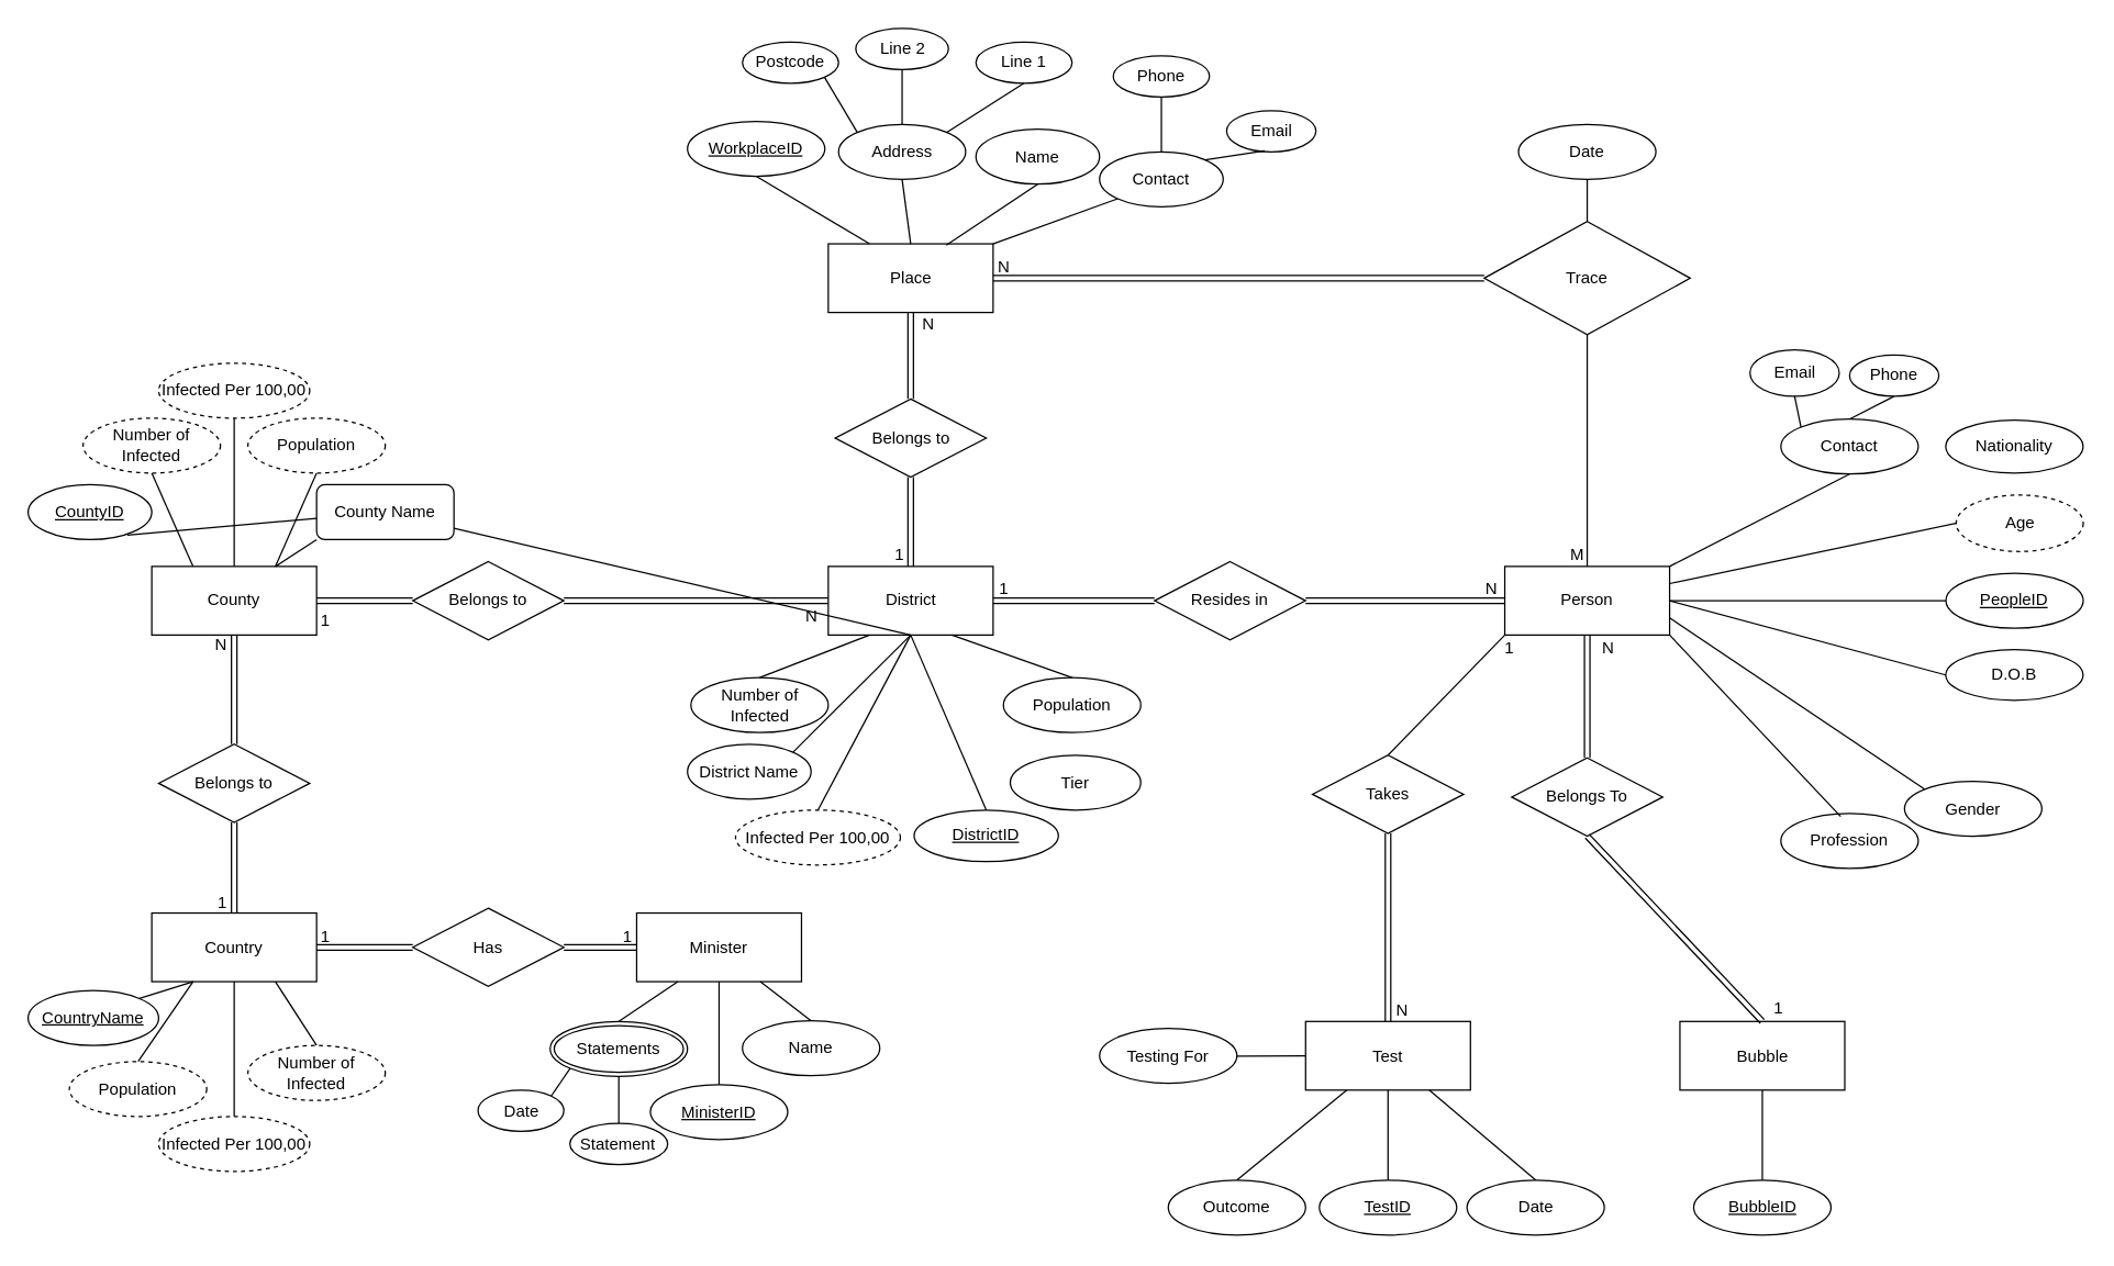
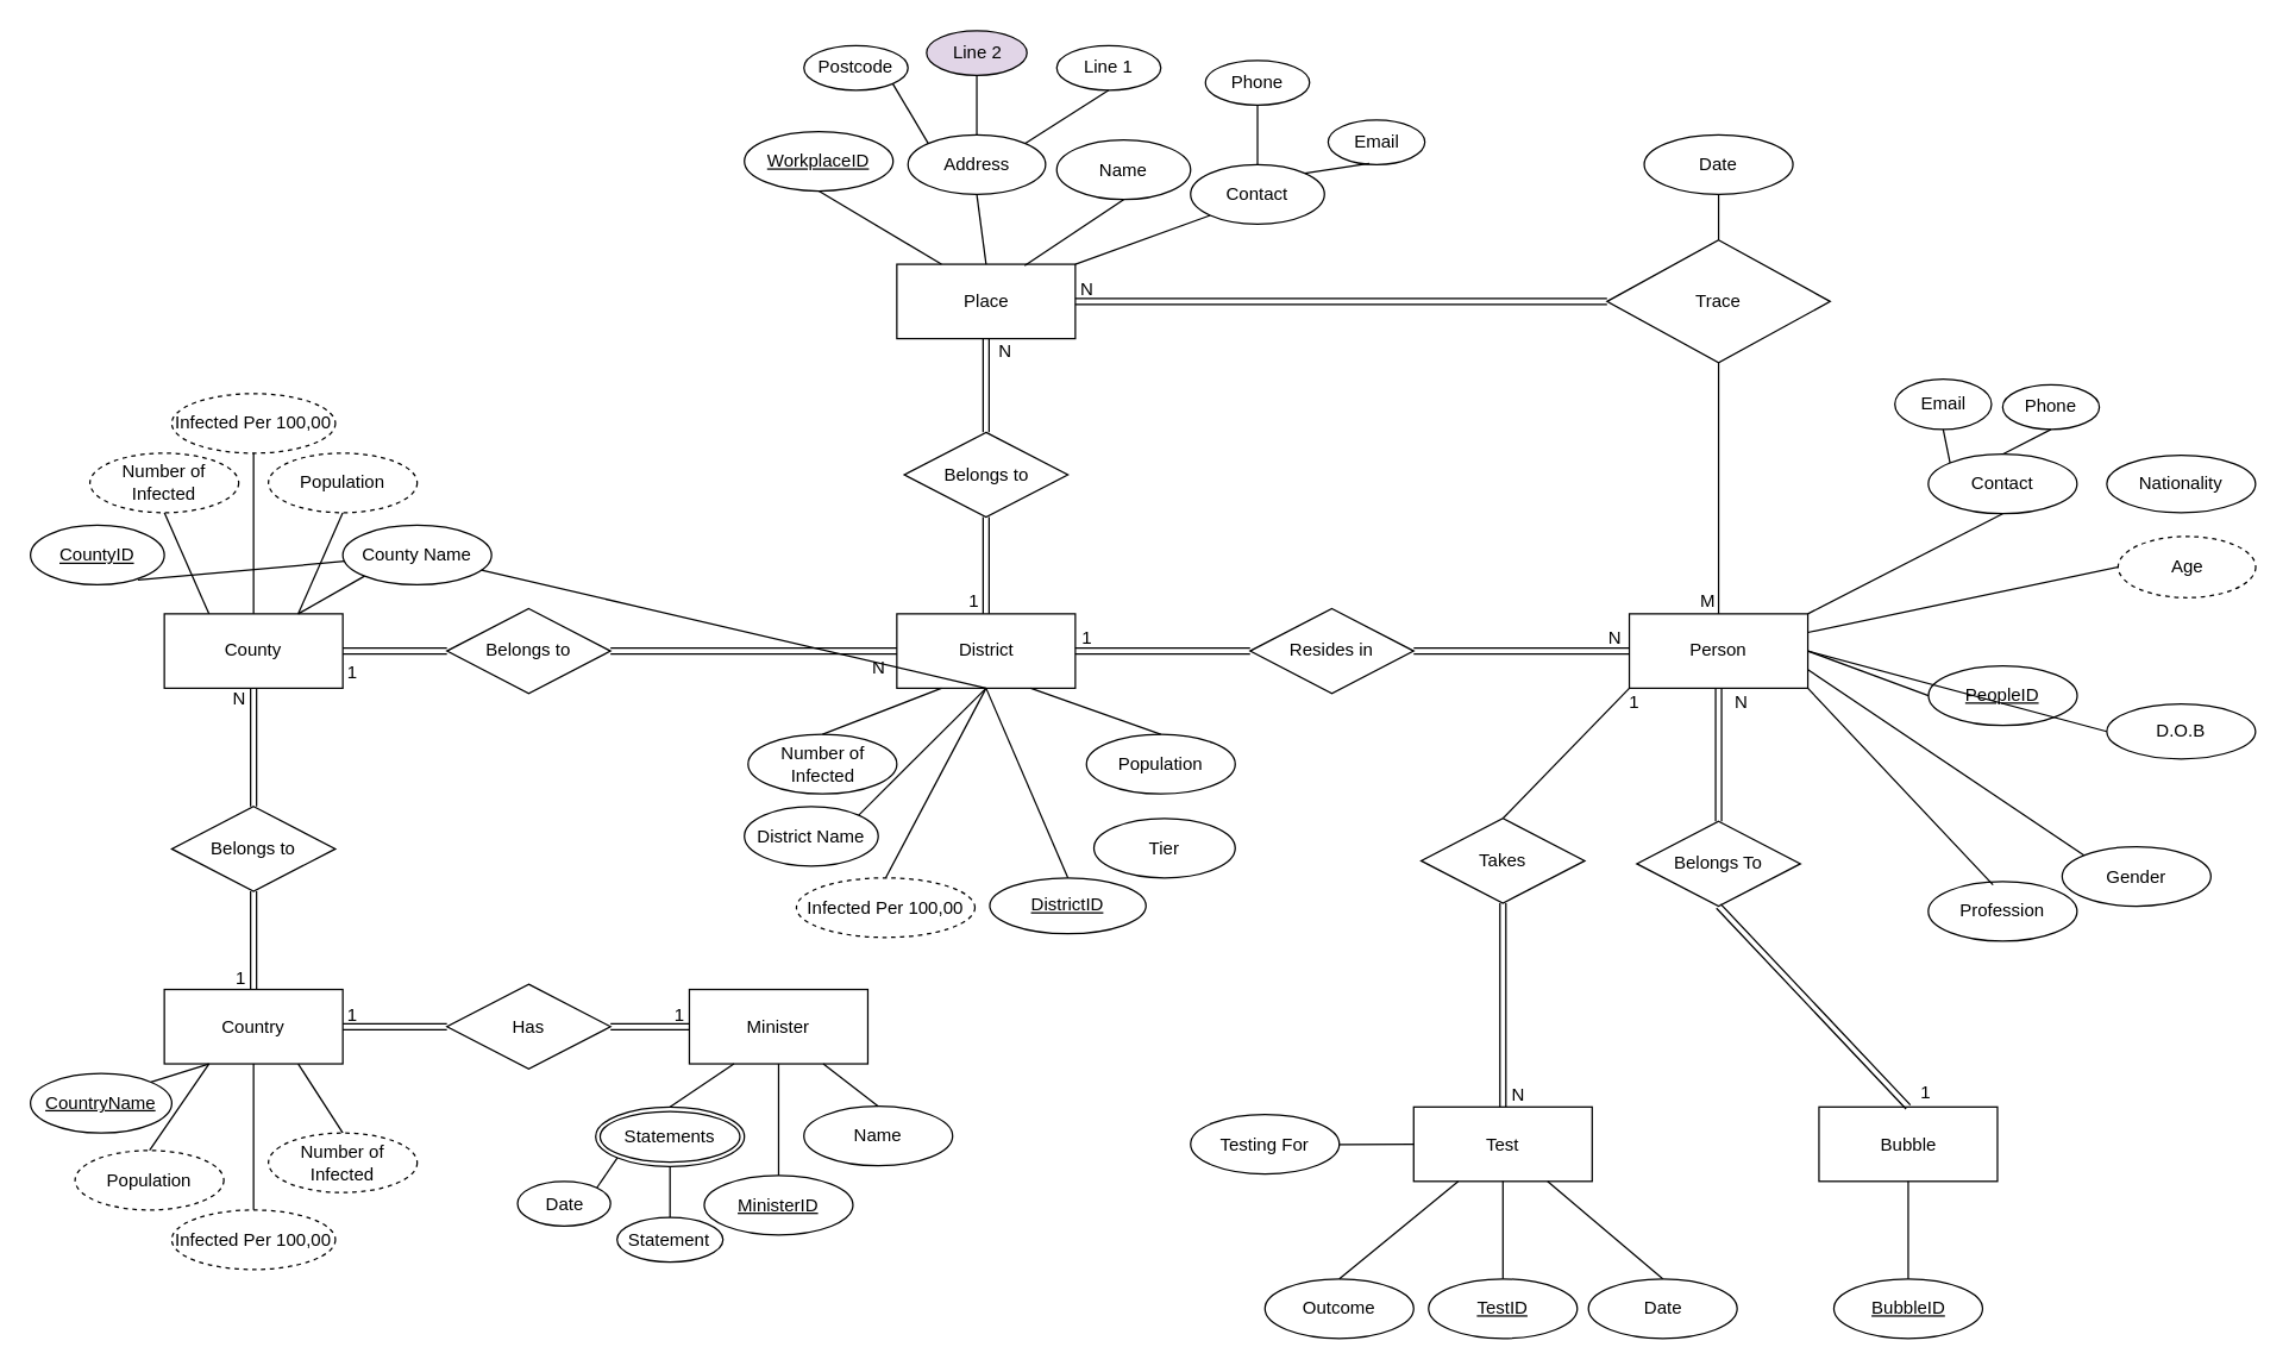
- <mxCell id="34" value="Line 2" style="ellipse;whiteSpace=wrap;html=1;" parent="1" vertex="1"><mxGeometry x="622.5" y="20" width="67.5" height="30" as="geometry" /></mxCell>
+ <mxCell id="34" value="Line 2" style="ellipse;whiteSpace=wrap;html=1;fillColor=#e1d5e7;" parent="1" vertex="1"><mxGeometry x="622.5" y="20" width="67.5" height="30" as="geometry" /></mxCell>
- <mxCell id="66" value="County Name" style="whiteSpace=wrap;html=1;align=center;rounded=1;" parent="1" vertex="1"><mxGeometry x="230" y="352.5" width="100" height="40" as="geometry" /></mxCell>
+ <mxCell id="66" value="County Name" style="ellipse;whiteSpace=wrap;html=1;align=center;" parent="1" vertex="1"><mxGeometry x="230" y="352.5" width="100" height="40" as="geometry" /></mxCell>
- <mxCell id="46" value="PeopleID" style="ellipse;whiteSpace=wrap;html=1;align=center;fontStyle=4;" parent="1" vertex="1"><mxGeometry x="1416.12" y="417" width="100" height="40" as="geometry" /></mxCell>
+ <mxCell id="46" value="PeopleID" style="ellipse;whiteSpace=wrap;html=1;align=center;fontStyle=4;" parent="1" vertex="1"><mxGeometry x="1296.12" y="447" width="100" height="40" as="geometry" /></mxCell>
